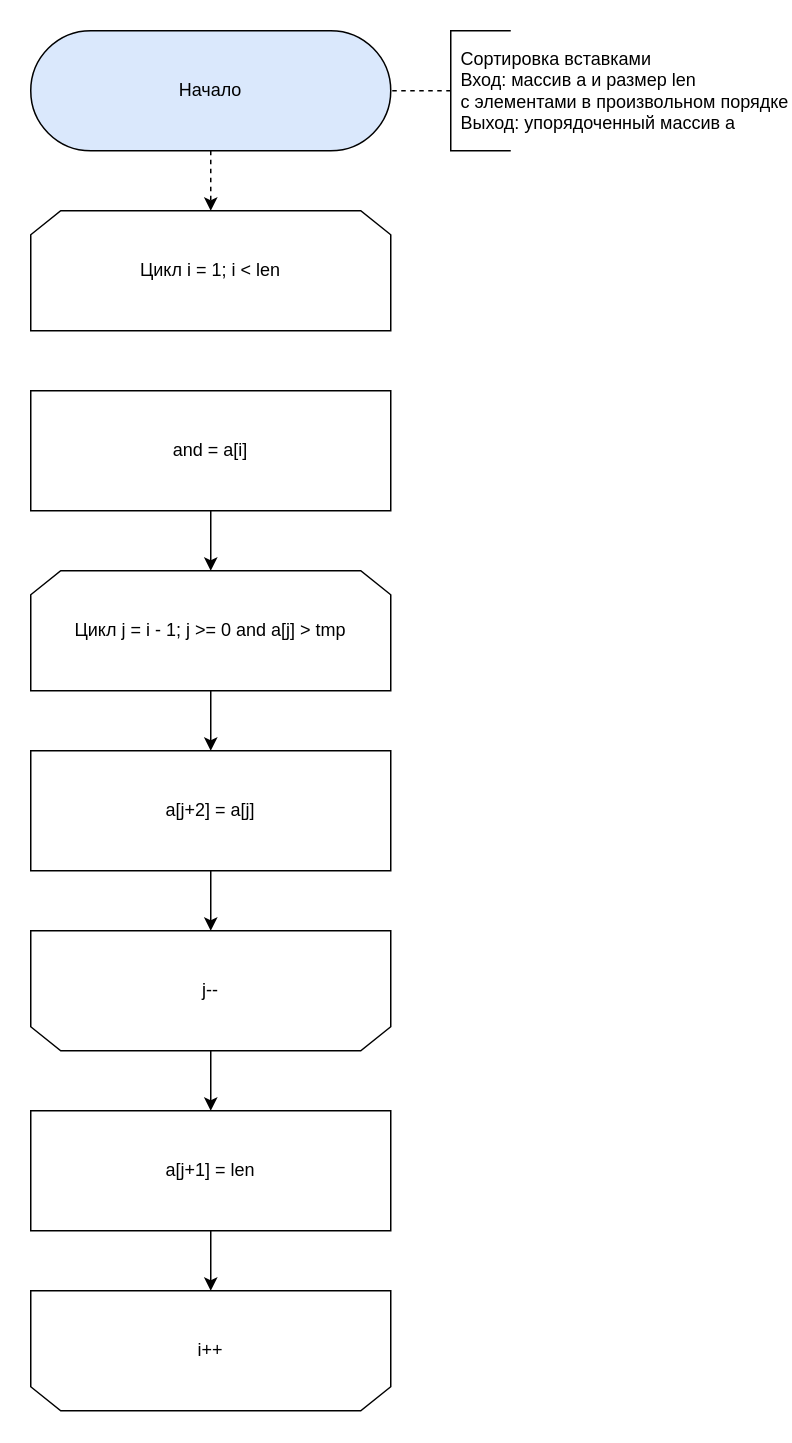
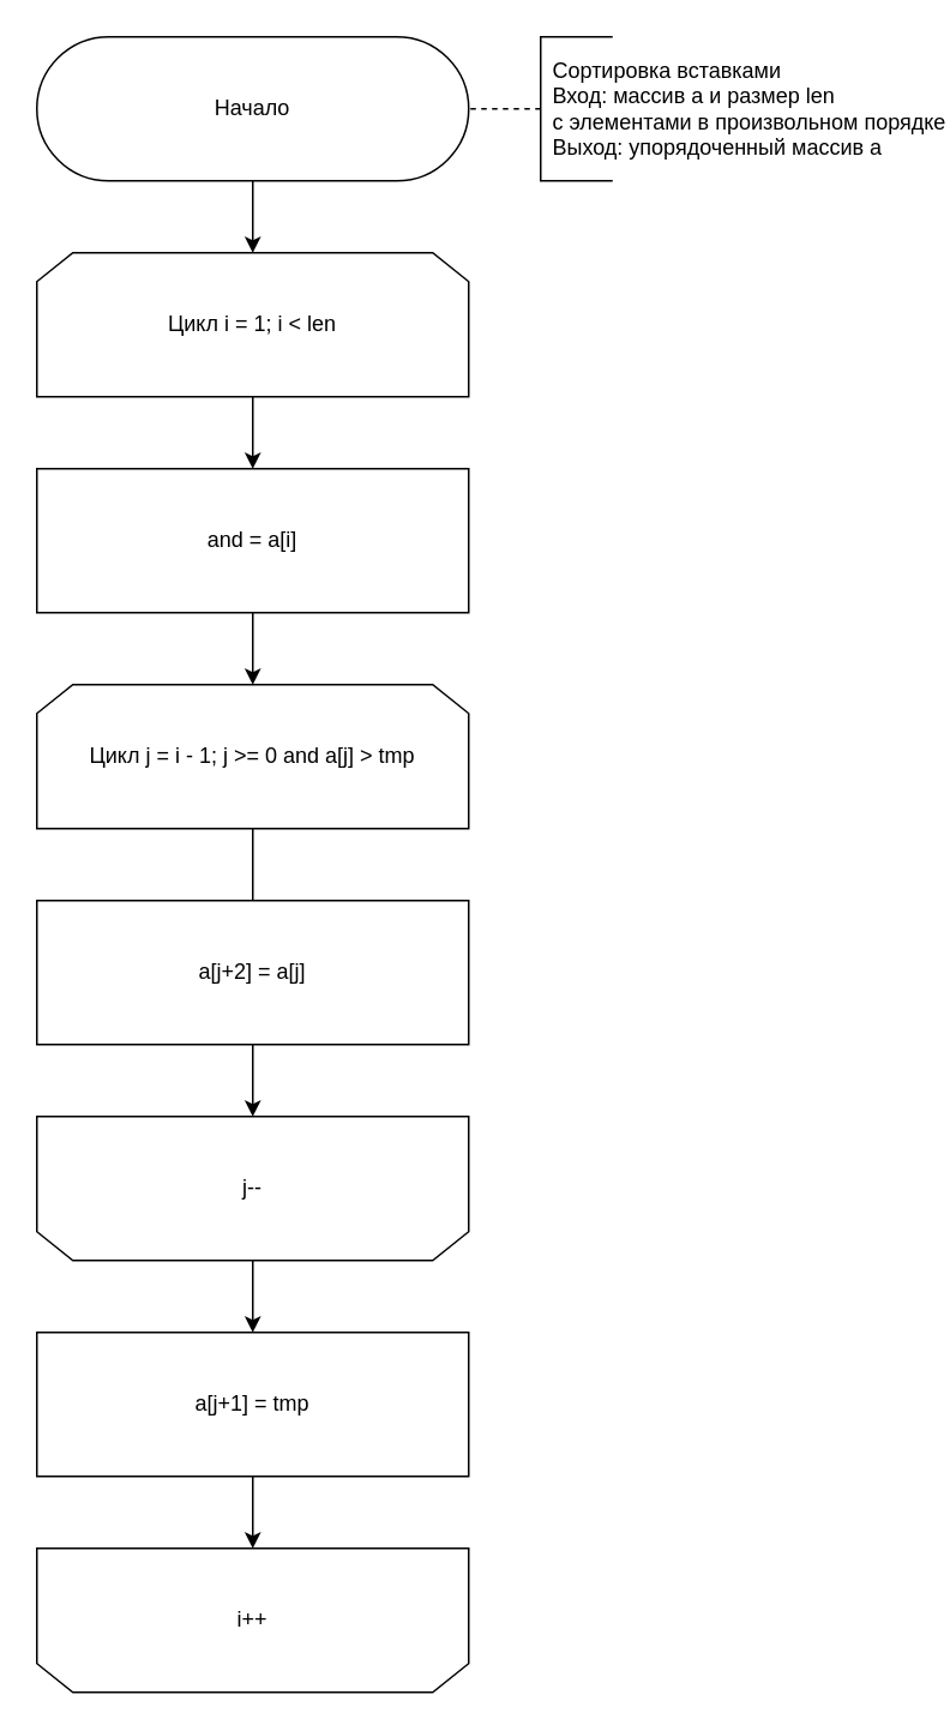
- <mxCell id="3" value="Начало" style="rounded=1;whiteSpace=wrap;html=1;shadow=0;arcSize=50;fillColor=#dae8fc;" vertex="1" parent="1"><mxGeometry x="20" y="20" width="240" height="80" as="geometry" /></mxCell>
+ <mxCell id="3" value="Начало" style="rounded=1;whiteSpace=wrap;html=1;shadow=0;arcSize=50;" vertex="1" parent="1"><mxGeometry x="20" y="20" width="240" height="80" as="geometry" /></mxCell>
- <mxCell id="2" style="edgeStyle=orthogonalEdgeStyle;rounded=0;orthogonalLoop=1;jettySize=auto;html=1;entryX=0.5;entryY=0;entryDx=0;entryDy=0;dashed=1;" edge="1" parent="1" source="3" target="5"><mxGeometry relative="1" as="geometry" /></mxCell>
+ <mxCell id="2" style="edgeStyle=orthogonalEdgeStyle;rounded=0;orthogonalLoop=1;jettySize=auto;html=1;entryX=0.5;entryY=0;entryDx=0;entryDy=0;" edge="1" parent="1" source="3" target="5"><mxGeometry relative="1" as="geometry" /></mxCell>
+ <mxCell id="4" style="edgeStyle=orthogonalEdgeStyle;rounded=0;orthogonalLoop=1;jettySize=auto;html=1;entryX=0.5;entryY=0;entryDx=0;entryDy=0;" edge="1" parent="1" source="5" target="9"><mxGeometry relative="1" as="geometry" /></mxCell>
- <mxCell id="10" style="edgeStyle=orthogonalEdgeStyle;rounded=0;orthogonalLoop=1;jettySize=auto;html=1;entryX=0.5;entryY=0;entryDx=0;entryDy=0;" edge="1" parent="1" source="11" target="16"><mxGeometry relative="1" as="geometry" /></mxCell>
+ <mxCell id="10" style="edgeStyle=orthogonalEdgeStyle;rounded=0;orthogonalLoop=1;jettySize=auto;html=1;entryX=0.5;entryY=0;entryDx=0;entryDy=0;endArrow=none;" edge="1" parent="1" source="11" target="16"><mxGeometry relative="1" as="geometry" /></mxCell>
- <mxCell id="18" value="a[j+1] = len" style="rounded=0;whiteSpace=wrap;html=1;shadow=0;strokeWidth=1;" vertex="1" parent="1"><mxGeometry x="20" y="740" width="240" height="80" as="geometry" /></mxCell>
+ <mxCell id="18" value="a[j+1] = tmp" style="rounded=0;whiteSpace=wrap;html=1;shadow=0;strokeWidth=1;" vertex="1" parent="1"><mxGeometry x="20" y="740" width="240" height="80" as="geometry" /></mxCell>
